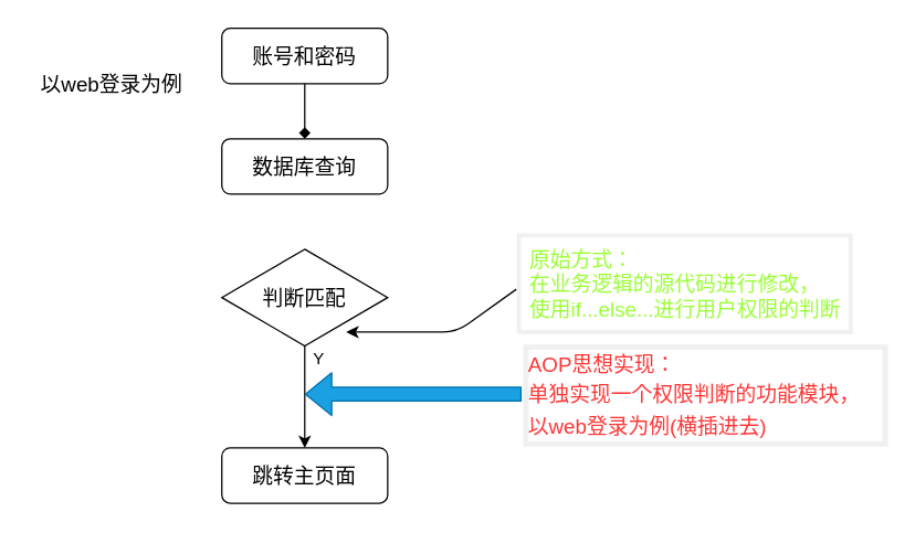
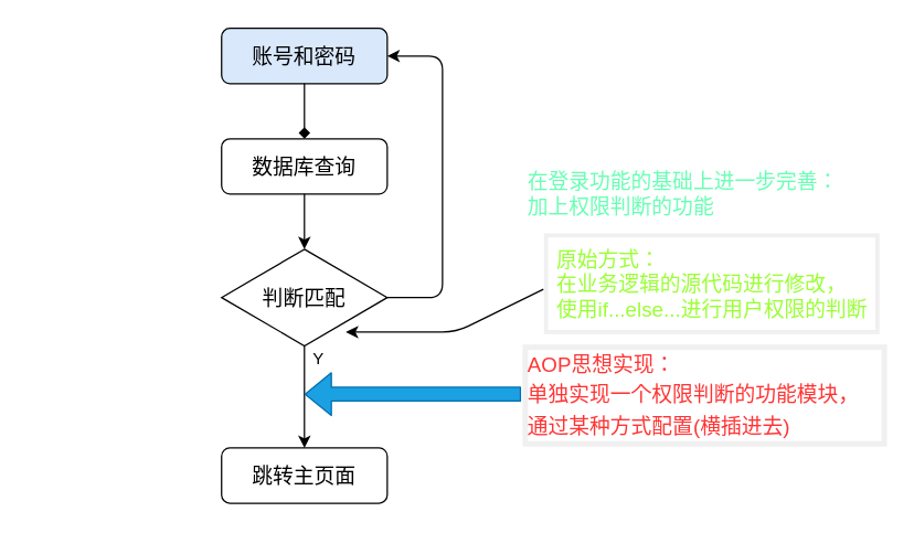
- <mxCell id="2" value="&lt;font style=&quot;font-size: 15px&quot;&gt;账号和密码&lt;/font&gt;" style="rounded=1;whiteSpace=wrap;html=1;" vertex="1" parent="1"><mxGeometry x="160" y="20" width="120" height="40" as="geometry" /></mxCell>
+ <mxCell id="2" value="&lt;font style=&quot;font-size: 15px&quot;&gt;账号和密码&lt;/font&gt;" style="rounded=1;whiteSpace=wrap;html=1;fillColor=#dae8fc;" vertex="1" parent="1"><mxGeometry x="160" y="20" width="120" height="40" as="geometry" /></mxCell>
- <mxCell id="3" value="&lt;font style=&quot;font-size: 15px&quot;&gt;以web登录为例&lt;/font&gt;" style="text;html=1;align=center;verticalAlign=middle;resizable=0;points=[];autosize=1;strokeColor=none;" vertex="1" parent="1"><mxGeometry x="20" y="50" width="120" height="20" as="geometry" /></mxCell>
+ <mxCell id="10" value="" style="endArrow=classic;html=1;exitX=1;exitY=0.5;exitDx=0;exitDy=0;entryX=1;entryY=0.5;entryDx=0;entryDy=0;" edge="1" parent="1" source="5" target="2"><mxGeometry width="50" height="50" relative="1" as="geometry"><mxPoint x="360" y="220" as="sourcePoint" /><mxPoint x="410" y="170" as="targetPoint" /><Array as="points"><mxPoint x="320" y="215" /><mxPoint x="320" y="130" /><mxPoint x="320" y="40" /></Array></mxGeometry></mxCell>
+ <mxCell id="12" value="&lt;font style=&quot;font-size: 15px&quot; color=&quot;#66ffb3&quot;&gt;在登录功能的基础上进一步完善：&lt;br&gt;加上权限判断的功能&lt;/font&gt;" style="text;html=1;align=left;verticalAlign=middle;resizable=0;points=[];autosize=1;strokeColor=none;" vertex="1" parent="1"><mxGeometry x="380" y="120" width="240" height="40" as="geometry" /></mxCell>
+ <mxCell id="8" value="" style="endArrow=classic;html=1;entryX=0.5;entryY=0;entryDx=0;entryDy=0;exitX=0.5;exitY=1;exitDx=0;exitDy=0;" edge="1" parent="1" source="4" target="5"><mxGeometry width="50" height="50" relative="1" as="geometry"><mxPoint x="230" y="70" as="sourcePoint" /><mxPoint x="230" y="110" as="targetPoint" /></mxGeometry></mxCell>
- <mxCell id="13" value="&lt;p style=&quot;line-height: 110%&quot;&gt;&lt;/p&gt;&lt;div style=&quot;text-align: left ; font-size: 15px&quot;&gt;&lt;span&gt;&lt;font style=&quot;font-size: 15px&quot; color=&quot;#99ff33&quot;&gt;原始方式：&lt;/font&gt;&lt;/span&gt;&lt;/div&gt;&lt;div style=&quot;text-align: left ; font-size: 15px&quot;&gt;&lt;span&gt;&lt;font style=&quot;font-size: 15px&quot; color=&quot;#99ff33&quot;&gt;在业务逻辑的源代码进行修改，&lt;/font&gt;&lt;/span&gt;&lt;/div&gt;&lt;div style=&quot;text-align: left ; font-size: 15px&quot;&gt;&lt;span&gt;&lt;font style=&quot;font-size: 15px&quot; color=&quot;#99ff33&quot;&gt;使用if...else...进行用户权限的判断&lt;/font&gt;&lt;/span&gt;&lt;/div&gt;&lt;p&gt;&lt;/p&gt;" style="text;html=1;align=center;verticalAlign=middle;resizable=0;points=[];autosize=1;strokeWidth=3;strokeColor=#f0f0f0;" vertex="1" parent="1"><mxGeometry x="375" y="170" width="240" height="70" as="geometry" /></mxCell>
+ <mxCell id="13" value="&lt;p style=&quot;line-height: 110%&quot;&gt;&lt;/p&gt;&lt;div style=&quot;text-align: left ; font-size: 15px&quot;&gt;&lt;span&gt;&lt;font style=&quot;font-size: 15px&quot; color=&quot;#99ff33&quot;&gt;原始方式：&lt;/font&gt;&lt;/span&gt;&lt;/div&gt;&lt;div style=&quot;text-align: left ; font-size: 15px&quot;&gt;&lt;span&gt;&lt;font style=&quot;font-size: 15px&quot; color=&quot;#99ff33&quot;&gt;在业务逻辑的源代码进行修改，&lt;/font&gt;&lt;/span&gt;&lt;/div&gt;&lt;div style=&quot;text-align: left ; font-size: 15px&quot;&gt;&lt;span&gt;&lt;font style=&quot;font-size: 15px&quot; color=&quot;#99ff33&quot;&gt;使用if...else...进行用户权限的判断&lt;/font&gt;&lt;/span&gt;&lt;/div&gt;&lt;p&gt;&lt;/p&gt;" style="text;html=1;align=center;verticalAlign=middle;resizable=0;points=[];autosize=1;strokeWidth=3;strokeColor=#f0f0f0;" vertex="1" parent="1"><mxGeometry x="395" y="170" width="240" height="70" as="geometry" /></mxCell>
- <mxCell id="14" value="&lt;font style=&quot;font-size: 15px ; line-height: 150%&quot; color=&quot;#ff3333&quot;&gt;AOP思想实现：&lt;br&gt;单独实现一个权限判断的功能模块，&lt;br&gt;以web登录为例(横插进去)&lt;br&gt;&lt;/font&gt;" style="text;html=1;align=left;verticalAlign=middle;resizable=0;points=[];autosize=1;strokeColor=#f0f0f0;strokeWidth=4;perimeterSpacing=14;" vertex="1" parent="1"><mxGeometry x="380" y="251" width="260" height="70" as="geometry" /></mxCell>
+ <mxCell id="14" value="&lt;font style=&quot;font-size: 15px ; line-height: 150%&quot; color=&quot;#ff3333&quot;&gt;AOP思想实现：&lt;br&gt;单独实现一个权限判断的功能模块，&lt;br&gt;通过某种方式配置(横插进去)&lt;br&gt;&lt;/font&gt;" style="text;html=1;align=left;verticalAlign=middle;resizable=0;points=[];autosize=1;strokeColor=#f0f0f0;strokeWidth=4;perimeterSpacing=14;" vertex="1" parent="1"><mxGeometry x="380" y="251" width="260" height="70" as="geometry" /></mxCell>
